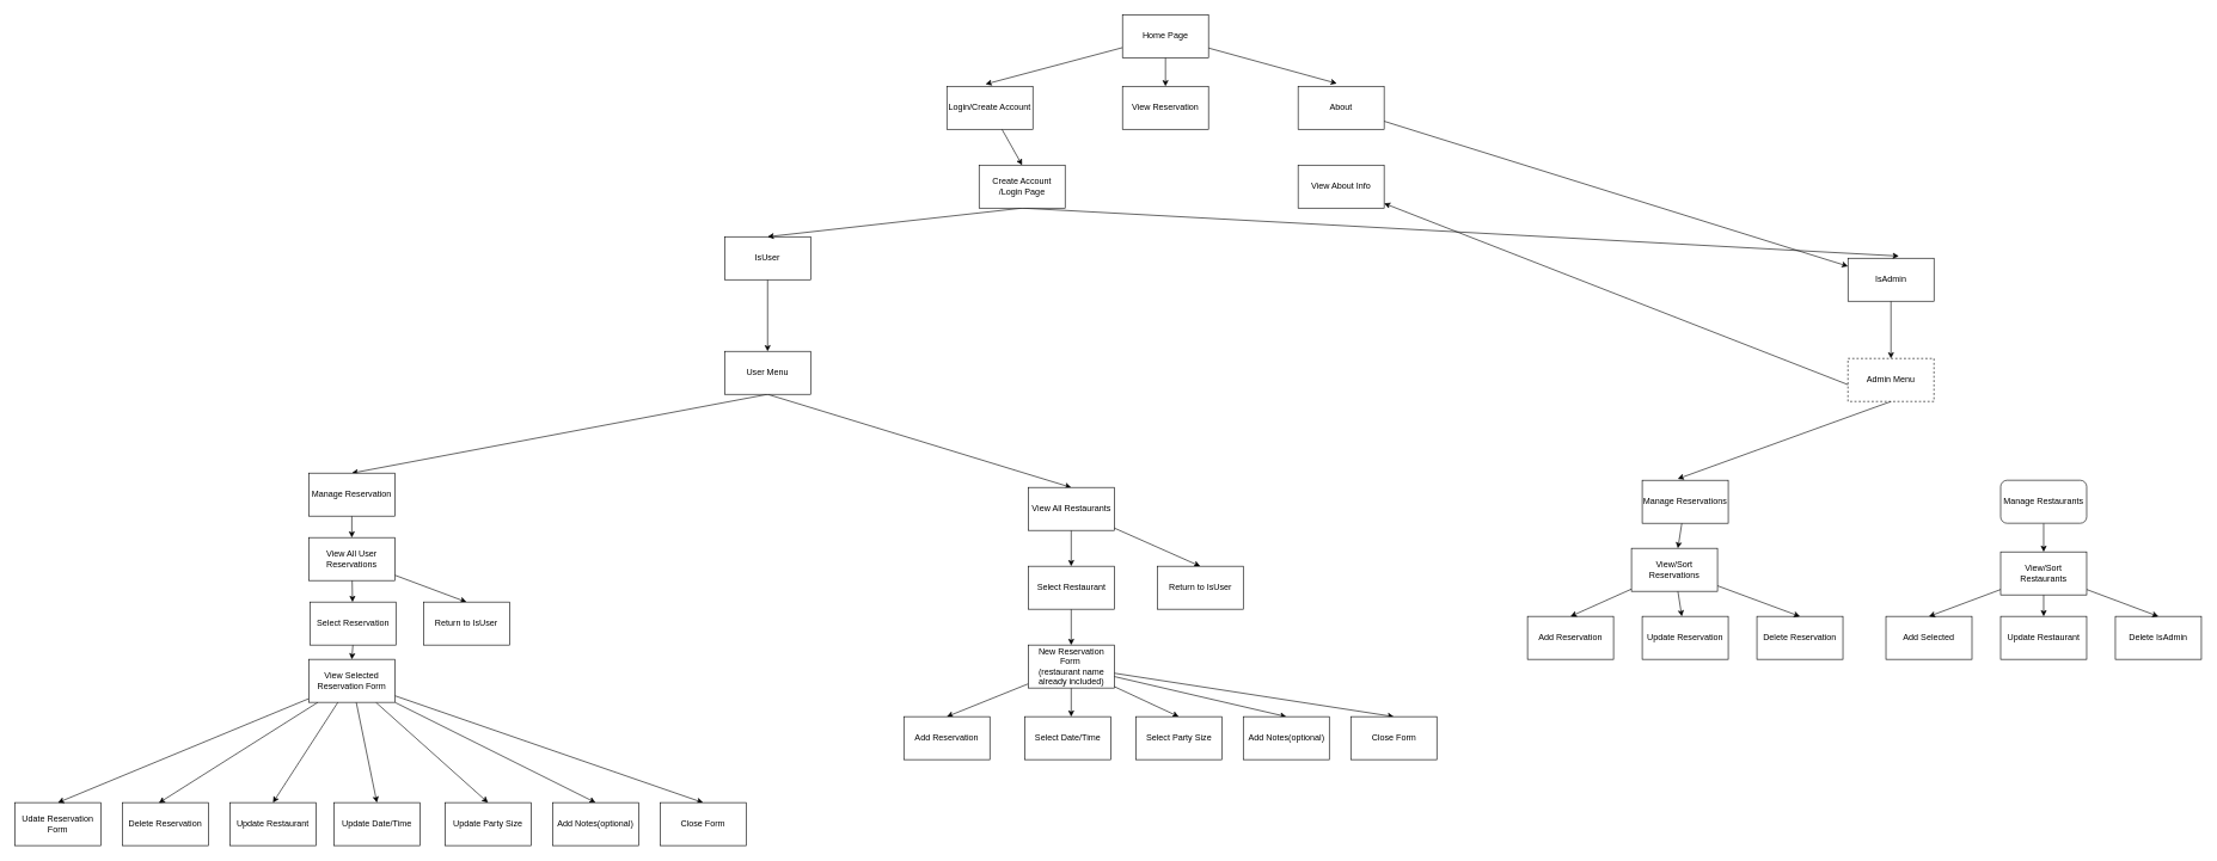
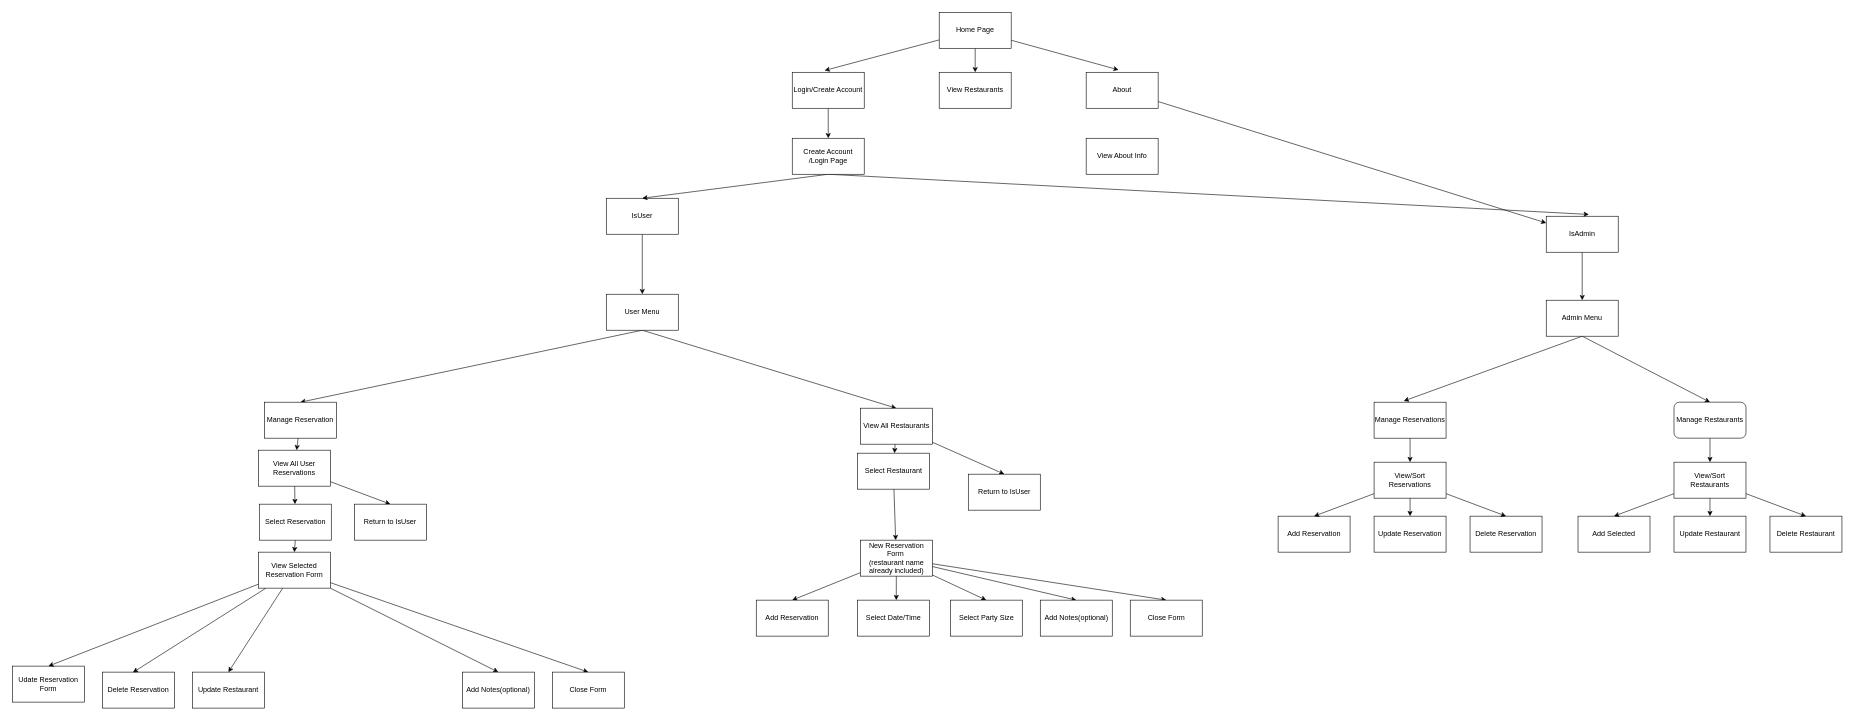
- <mxCell id="8" value="View Reservation" style="rounded=0;whiteSpace=wrap;html=1;" parent="1" vertex="1"><mxGeometry x="1565" y="120" width="120" height="60" as="geometry" /></mxCell>
+ <mxCell id="8" value="View Restaurants" style="rounded=0;whiteSpace=wrap;html=1;" parent="1" vertex="1"><mxGeometry x="1565" y="120" width="120" height="60" as="geometry" /></mxCell>
- <mxCell id="23" value="Create Account /Login Page" style="rounded=0;whiteSpace=wrap;html=1;" parent="1" vertex="1"><mxGeometry x="1365" y="230" width="120" height="60" as="geometry" /></mxCell>
+ <mxCell id="23" value="Create Account /Login Page" style="rounded=0;whiteSpace=wrap;html=1;" parent="1" vertex="1"><mxGeometry x="1320" y="230" width="120" height="60" as="geometry" /></mxCell>
- <mxCell id="12" value="" style="edgeStyle=none;html=1;exitX=0.5;exitY=1;exitDx=0;exitDy=0;" parent="1" source="65" target="61" edge="1"><mxGeometry relative="1" as="geometry" /></mxCell>
+ <mxCell id="12" value="" style="edgeStyle=none;html=1;exitX=0.5;exitY=1;exitDx=0;exitDy=0;entryX=0.5;entryY=0;entryDx=0;entryDy=0;" parent="1" source="65" target="46" edge="1"><mxGeometry relative="1" as="geometry" /></mxCell>
- <mxCell id="65" value="Admin Menu" style="rounded=0;whiteSpace=wrap;html=1;dashed=1;" parent="1" vertex="1"><mxGeometry x="2577" y="500" width="120" height="60" as="geometry" /></mxCell>
+ <mxCell id="65" value="Admin Menu" style="rounded=0;whiteSpace=wrap;html=1;" parent="1" vertex="1"><mxGeometry x="2577" y="500" width="120" height="60" as="geometry" /></mxCell>
- <mxCell id="20" value="Manage Reservation" style="rounded=0;whiteSpace=wrap;html=1;" parent="1" vertex="1"><mxGeometry x="430" y="660" width="120" height="60" as="geometry" /></mxCell>
+ <mxCell id="20" value="Manage Reservation" style="rounded=0;whiteSpace=wrap;html=1;" parent="1" vertex="1"><mxGeometry x="440" y="670" width="120" height="60" as="geometry" /></mxCell>
- <mxCell id="53" value="View/Sort Reservations" style="rounded=0;whiteSpace=wrap;html=1;" parent="1" vertex="1"><mxGeometry x="2275" y="765" width="120" height="60" as="geometry" /></mxCell>
+ <mxCell id="53" value="View/Sort Reservations" style="rounded=0;whiteSpace=wrap;html=1;" parent="1" vertex="1"><mxGeometry x="2290" y="770" width="120" height="60" as="geometry" /></mxCell>
- <mxCell id="30" value="Select Restaurant" style="rounded=0;whiteSpace=wrap;html=1;" parent="1" vertex="1"><mxGeometry x="1433.5" y="790" width="120" height="60" as="geometry" /></mxCell>
+ <mxCell id="30" value="Select Restaurant" style="rounded=0;whiteSpace=wrap;html=1;" parent="1" vertex="1"><mxGeometry x="1428.5" y="755" width="120" height="60" as="geometry" /></mxCell>
- <mxCell id="55" value="Delete IsAdmin" style="rounded=0;whiteSpace=wrap;html=1;" parent="1" vertex="1"><mxGeometry x="2950" y="860" width="120" height="60" as="geometry" /></mxCell>
+ <mxCell id="55" value="Delete Restaurant" style="rounded=0;whiteSpace=wrap;html=1;" parent="1" vertex="1"><mxGeometry x="2950" y="860" width="120" height="60" as="geometry" /></mxCell>
- <mxCell id="72" style="edgeStyle=none;html=1;entryX=0.5;entryY=0;entryDx=0;entryDy=0;" parent="1" source="76" target="79" edge="1"><mxGeometry relative="1" as="geometry" /></mxCell>
- <mxCell id="73" style="edgeStyle=none;html=1;entryX=0.5;entryY=0;entryDx=0;entryDy=0;" parent="1" source="76" target="80" edge="1"><mxGeometry relative="1" as="geometry" /></mxCell>
- <mxCell id="24" value="Udate Reservation Form" style="whiteSpace=wrap;html=1;rounded=0;" parent="1" vertex="1"><mxGeometry x="20" y="1120" width="120" height="60" as="geometry" /></mxCell>
+ <mxCell id="24" value="Udate Reservation Form" style="whiteSpace=wrap;html=1;rounded=0;" parent="1" vertex="1"><mxGeometry x="20" y="1110" width="120" height="60" as="geometry" /></mxCell>
- <mxCell id="79" value="Update Date/Time" style="rounded=0;whiteSpace=wrap;html=1;" parent="1" vertex="1"><mxGeometry x="465" y="1120" width="120" height="60" as="geometry" /></mxCell>
- <mxCell id="80" value="Update Party Size" style="rounded=0;whiteSpace=wrap;html=1;" parent="1" vertex="1"><mxGeometry x="620" y="1120" width="120" height="60" as="geometry" /></mxCell>
